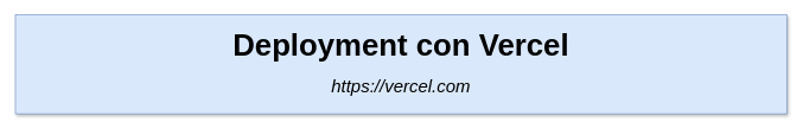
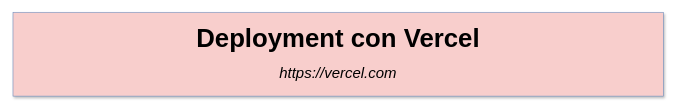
- <mxCell id="2" value="Deployment con Vercel&lt;br&gt;&lt;span style=&quot;font-size: 25px ; font-weight: 400&quot;&gt;&lt;i&gt;https://vercel.com&lt;/i&gt;&lt;/span&gt;" style="rounded=0;whiteSpace=wrap;html=1;shadow=1;fontSize=43;fillColor=#dae8fc;strokeColor=#6c8ebf;fontStyle=1;" parent="1" vertex="1"><mxGeometry x="20" y="20" width="1086" height="140" as="geometry" /></mxCell>
+ <mxCell id="2" value="Deployment con Vercel&lt;br&gt;&lt;span style=&quot;font-size: 25px ; font-weight: 400&quot;&gt;&lt;i&gt;https://vercel.com&lt;/i&gt;&lt;/span&gt;" style="rounded=0;whiteSpace=wrap;html=1;shadow=1;fontSize=43;fillColor=#f8cecc;strokeColor=#6c8ebf;fontStyle=1;" parent="1" vertex="1"><mxGeometry x="20" y="20" width="1086" height="140" as="geometry" /></mxCell>
